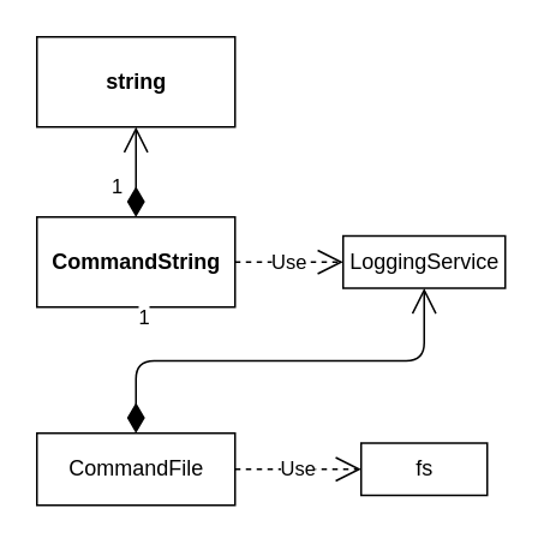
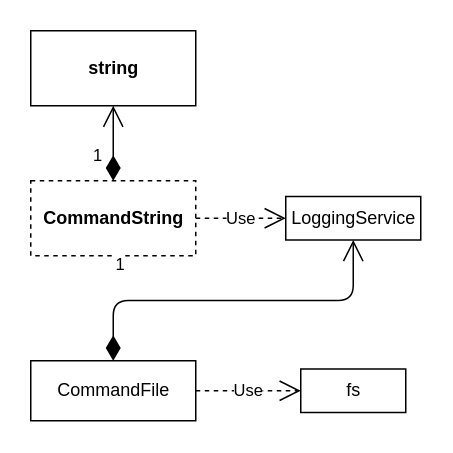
- <mxCell id="5" value="&lt;b&gt;CommandString&lt;/b&gt;" style="html=1;" parent="1" vertex="1"><mxGeometry x="20" y="120" width="110" height="50" as="geometry" /></mxCell>
+ <mxCell id="5" value="&lt;b&gt;CommandString&lt;/b&gt;" style="html=1;dashed=1;" parent="1" vertex="1"><mxGeometry x="20" y="120" width="110" height="50" as="geometry" /></mxCell>
